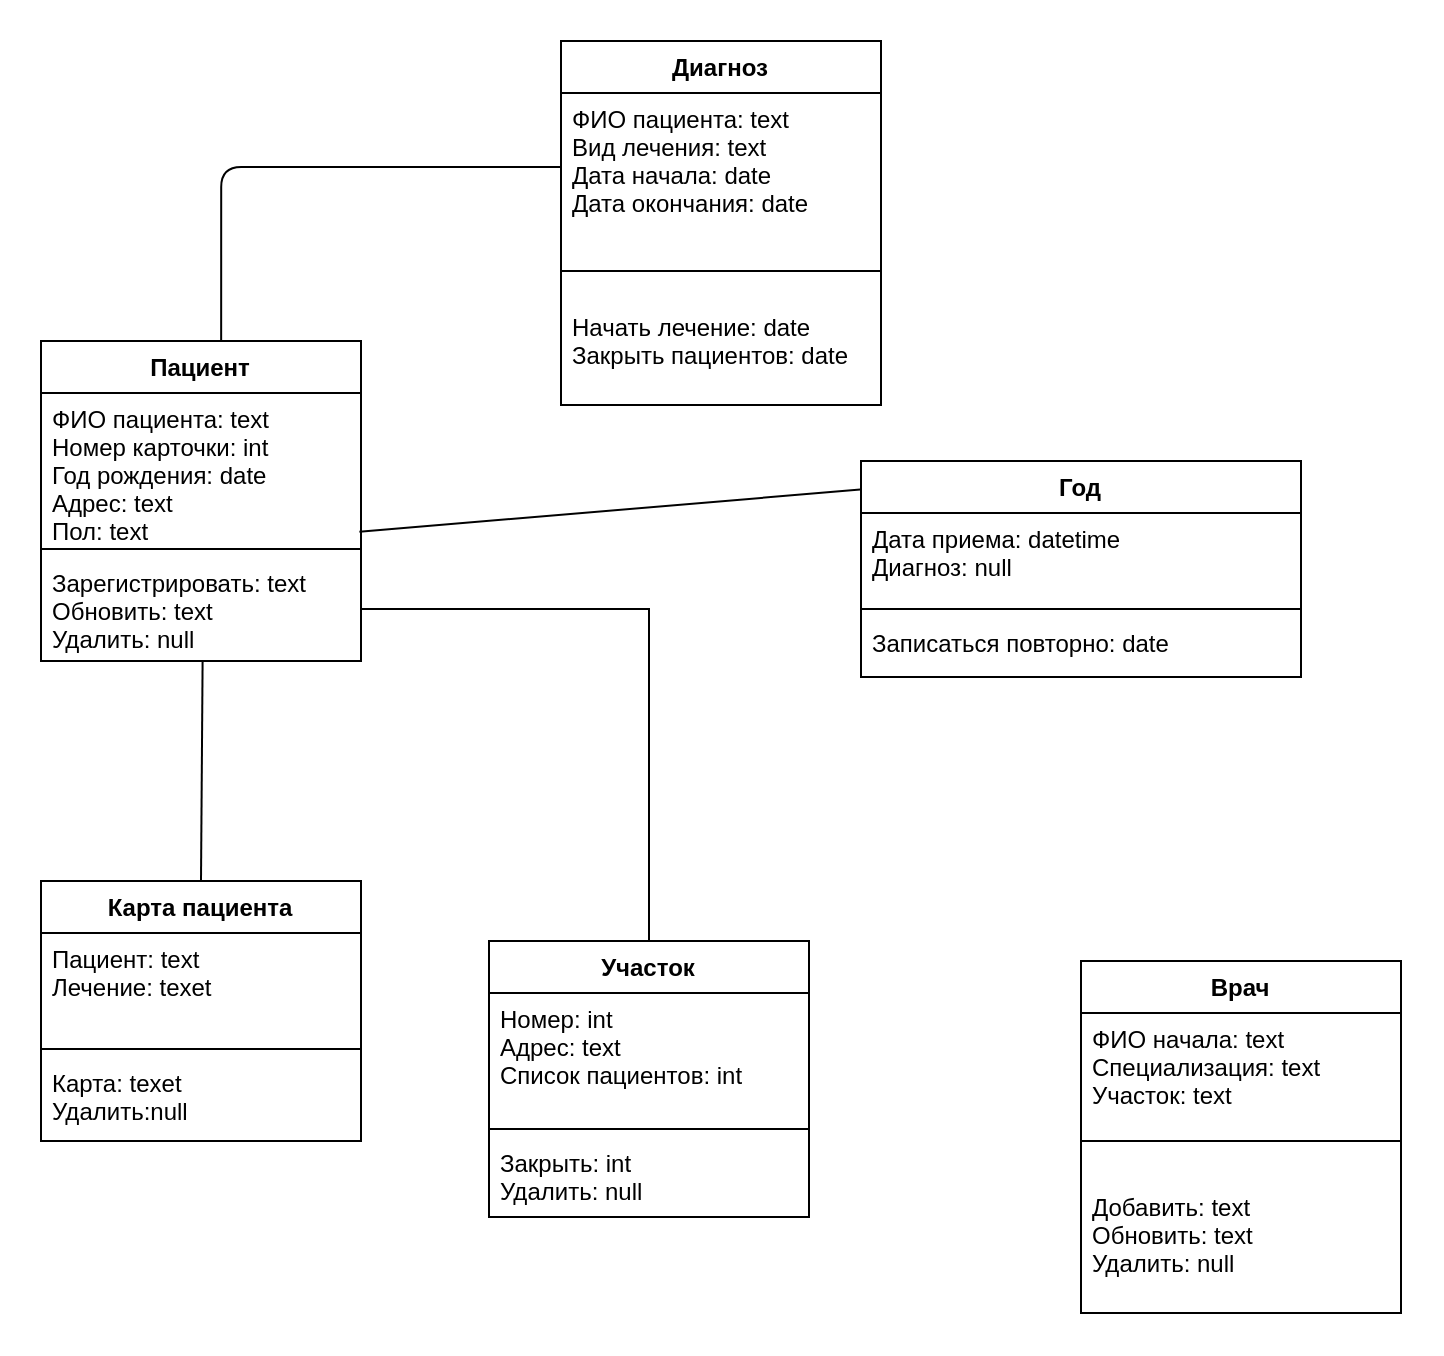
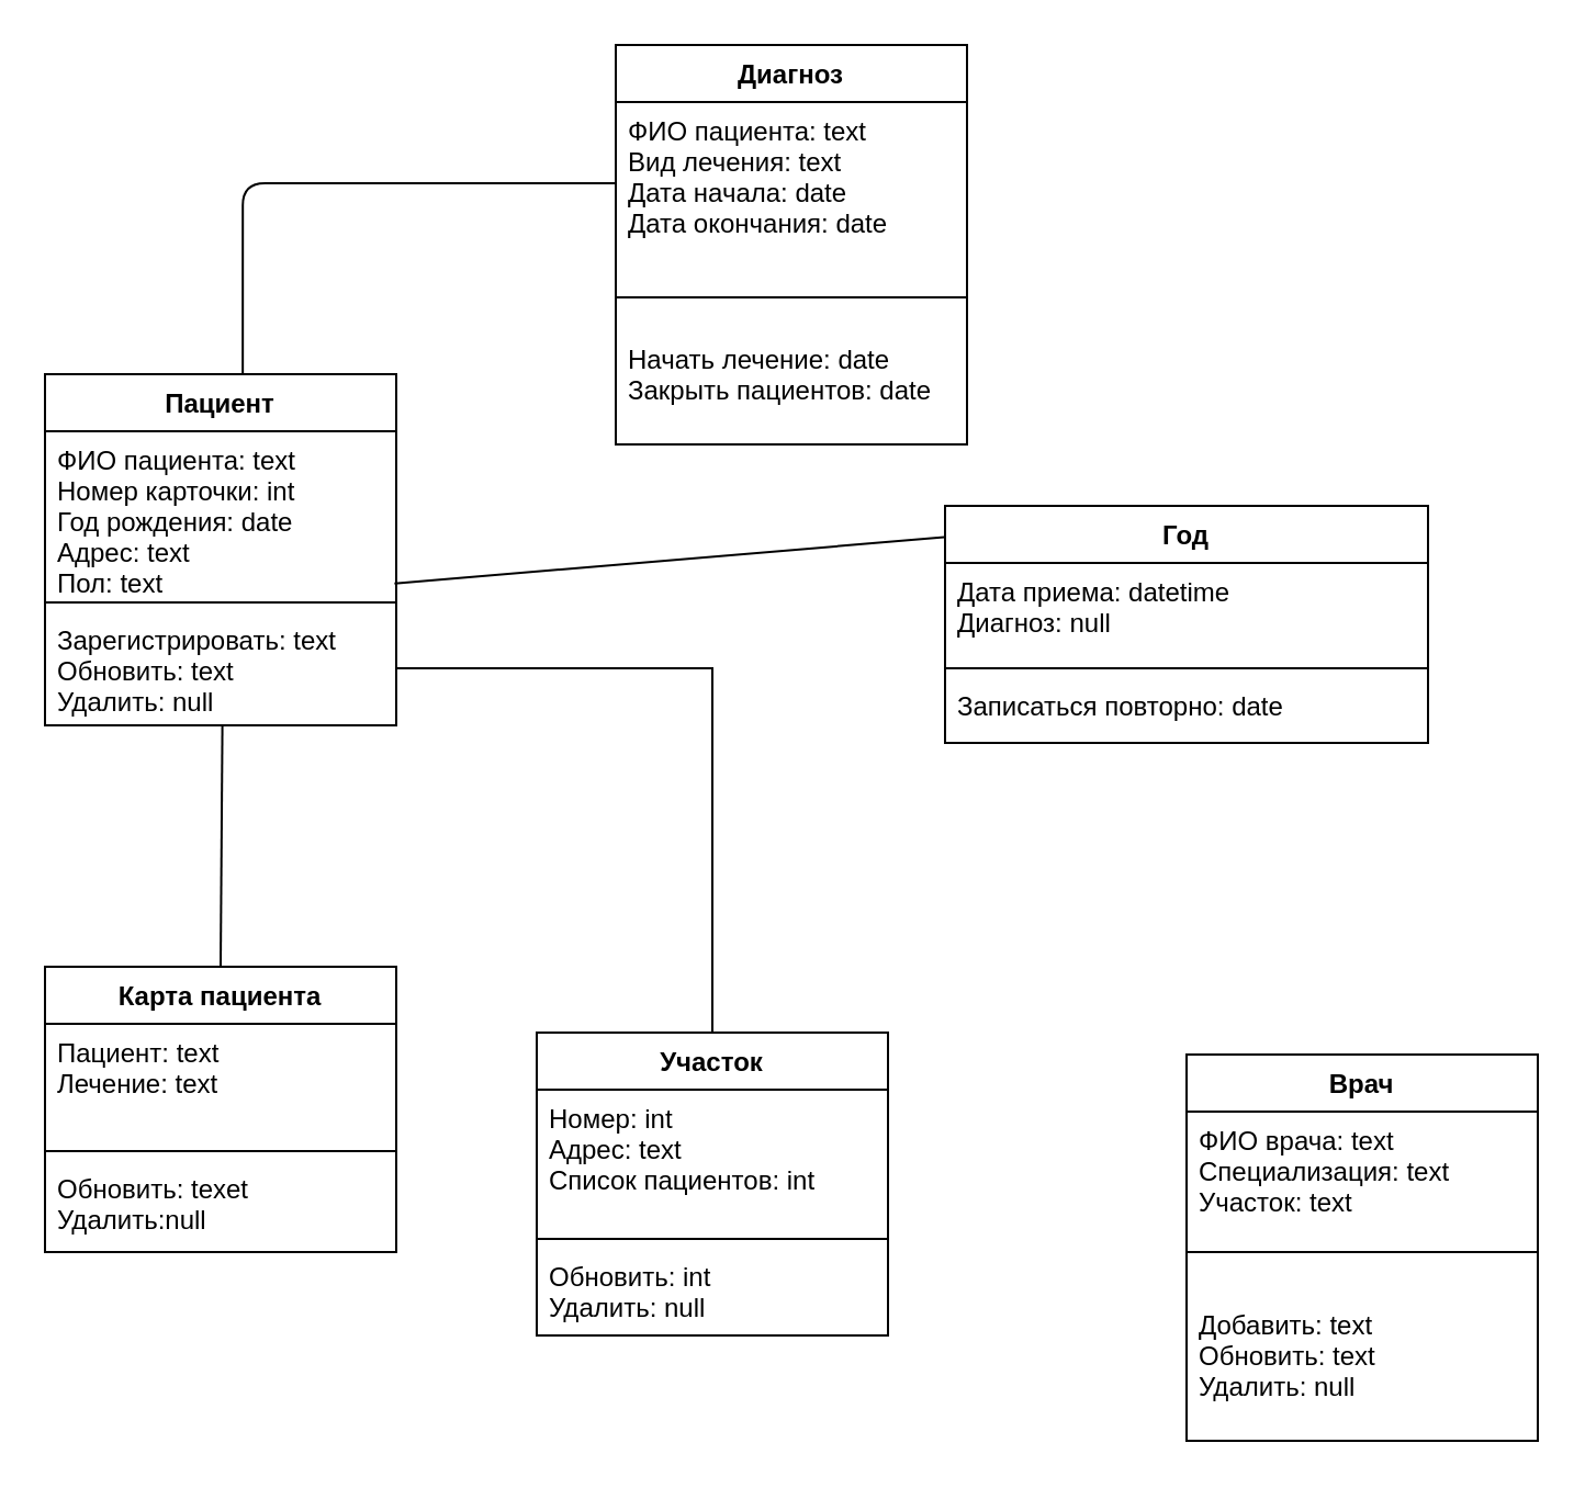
- <mxCell id="5" value="Пациент: text&#10;Лечение: texet" style="text;strokeColor=none;fillColor=none;align=left;verticalAlign=top;spacingLeft=4;spacingRight=4;overflow=hidden;rotatable=0;points=[[0,0.5],[1,0.5]];portConstraint=eastwest;" parent="4" vertex="1"><mxGeometry y="26" width="160" height="54" as="geometry" /></mxCell>
+ <mxCell id="5" value="Пациент: text&#10;Лечение: text" style="text;strokeColor=none;fillColor=none;align=left;verticalAlign=top;spacingLeft=4;spacingRight=4;overflow=hidden;rotatable=0;points=[[0,0.5],[1,0.5]];portConstraint=eastwest;" parent="4" vertex="1"><mxGeometry y="26" width="160" height="54" as="geometry" /></mxCell>
- <mxCell id="23" value="ФИО начала: text&#10;Специализация: text&#10;Участок: text" style="text;strokeColor=none;fillColor=none;align=left;verticalAlign=top;spacingLeft=4;spacingRight=4;overflow=hidden;rotatable=0;points=[[0,0.5],[1,0.5]];portConstraint=eastwest;" parent="22" vertex="1"><mxGeometry y="26" width="160" height="44" as="geometry" /></mxCell>
+ <mxCell id="23" value="ФИО врача: text&#10;Специализация: text&#10;Участок: text" style="text;strokeColor=none;fillColor=none;align=left;verticalAlign=top;spacingLeft=4;spacingRight=4;overflow=hidden;rotatable=0;points=[[0,0.5],[1,0.5]];portConstraint=eastwest;" parent="22" vertex="1"><mxGeometry y="26" width="160" height="44" as="geometry" /></mxCell>
- <mxCell id="7" value="Карта: texet&#10;Удалить:null" style="text;strokeColor=none;fillColor=none;align=left;verticalAlign=top;spacingLeft=4;spacingRight=4;overflow=hidden;rotatable=0;points=[[0,0.5],[1,0.5]];portConstraint=eastwest;" parent="4" vertex="1"><mxGeometry y="88" width="160" height="42" as="geometry" /></mxCell>
+ <mxCell id="7" value="Обновить: texet&#10;Удалить:null" style="text;strokeColor=none;fillColor=none;align=left;verticalAlign=top;spacingLeft=4;spacingRight=4;overflow=hidden;rotatable=0;points=[[0,0.5],[1,0.5]];portConstraint=eastwest;" parent="4" vertex="1"><mxGeometry y="88" width="160" height="42" as="geometry" /></mxCell>
- <mxCell id="29" value="Закрыть: int&#10;Удалить: null" style="text;strokeColor=none;fillColor=none;align=left;verticalAlign=top;spacingLeft=4;spacingRight=4;overflow=hidden;rotatable=0;points=[[0,0.5],[1,0.5]];portConstraint=eastwest;" parent="26" vertex="1"><mxGeometry y="98" width="160" height="40" as="geometry" /></mxCell>
+ <mxCell id="29" value="Обновить: int&#10;Удалить: null" style="text;strokeColor=none;fillColor=none;align=left;verticalAlign=top;spacingLeft=4;spacingRight=4;overflow=hidden;rotatable=0;points=[[0,0.5],[1,0.5]];portConstraint=eastwest;" parent="26" vertex="1"><mxGeometry y="98" width="160" height="40" as="geometry" /></mxCell>
